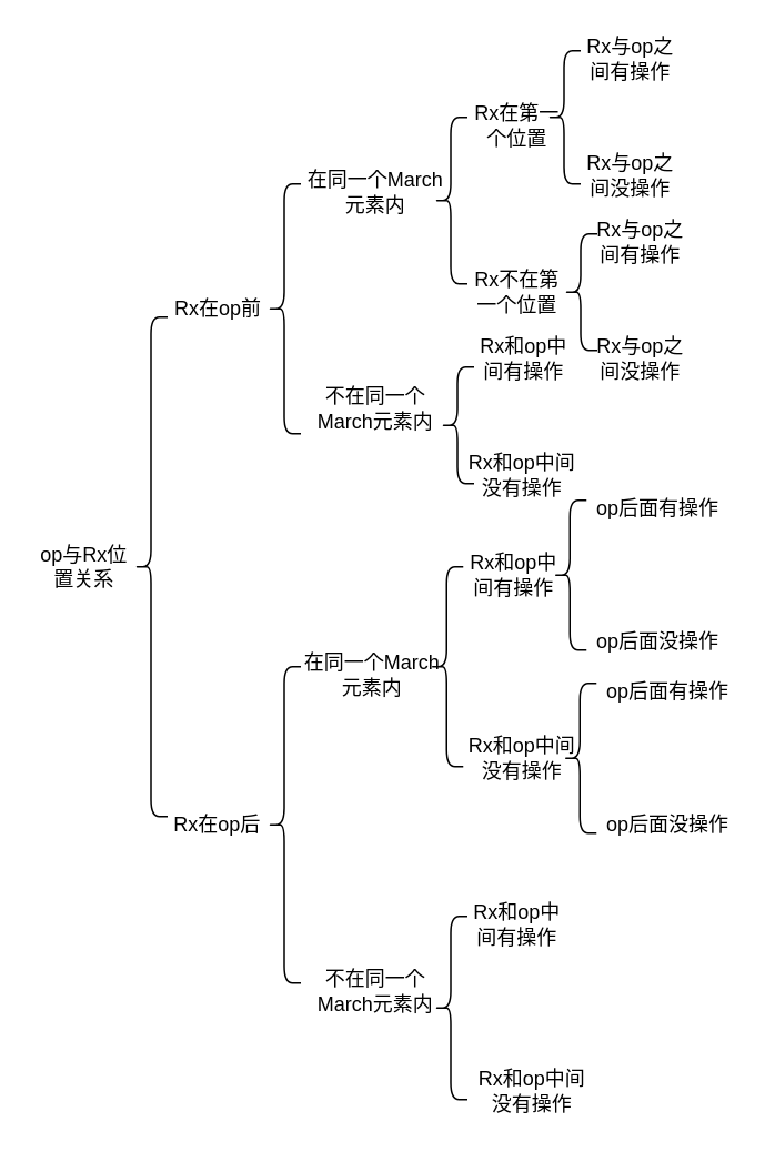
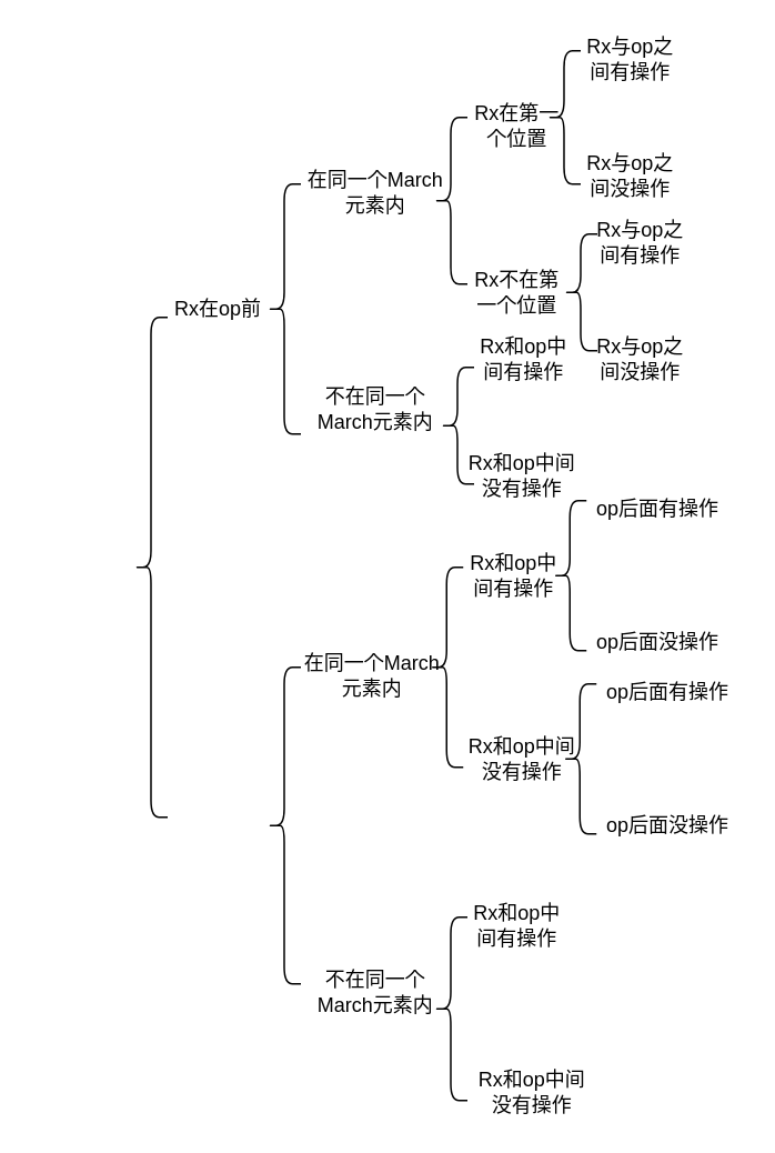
- <mxCell id="29" value="op与Rx位置关系" style="text;html=1;strokeColor=none;fillColor=none;align=center;verticalAlign=middle;whiteSpace=wrap;rounded=0;" vertex="1" parent="1"><mxGeometry x="20" y="325" width="60" height="30" as="geometry" /></mxCell>
- <mxCell id="4" value="Rx在op后" style="text;html=1;strokeColor=none;fillColor=none;align=center;verticalAlign=middle;whiteSpace=wrap;rounded=0;" vertex="1" parent="1"><mxGeometry x="100" y="480" width="60" height="30" as="geometry" /></mxCell>
